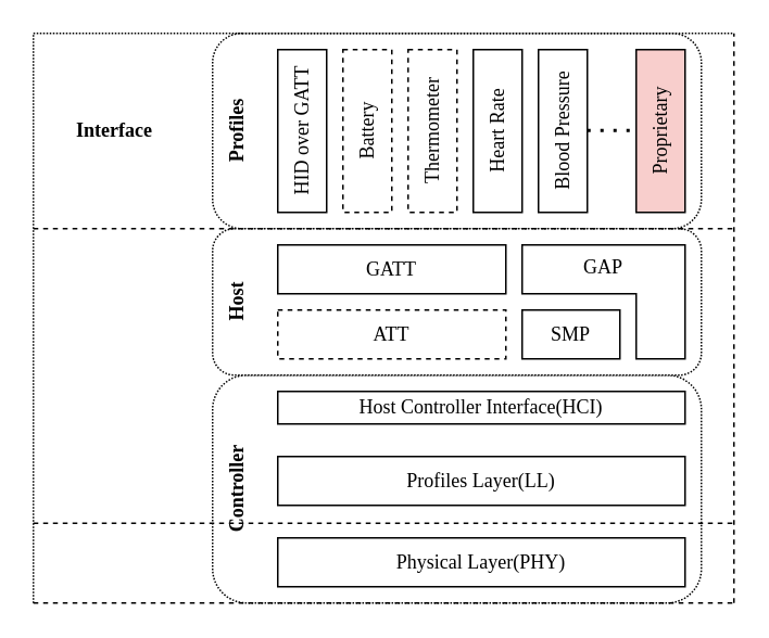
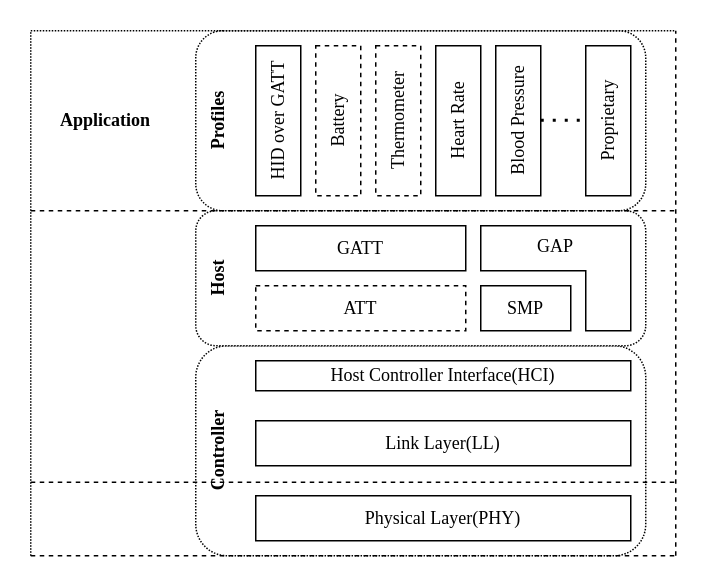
- <mxCell id="28" value="&lt;font face=&quot;Times New Roman&quot;&gt;Interface&lt;/font&gt;" style="text;html=1;strokeColor=none;fillColor=none;align=center;verticalAlign=middle;whiteSpace=wrap;rounded=0;fontStyle=1;horizontal=1;direction=west;" vertex="1" parent="1"><mxGeometry x="30" y="65" width="80" height="30" as="geometry" /></mxCell>
+ <mxCell id="28" value="&lt;font face=&quot;Times New Roman&quot;&gt;Application&lt;/font&gt;" style="text;html=1;strokeColor=none;fillColor=none;align=center;verticalAlign=middle;whiteSpace=wrap;rounded=0;fontStyle=1;horizontal=1;direction=west;" vertex="1" parent="1"><mxGeometry x="30" y="65" width="80" height="30" as="geometry" /></mxCell>
- <mxCell id="12" value="Proprietary" style="rounded=0;whiteSpace=wrap;html=1;align=center;horizontal=0;fontFamily=Times New Roman;fillColor=#f8cecc;" parent="1" vertex="1"><mxGeometry x="390" y="30" width="30" height="100" as="geometry" /></mxCell>
+ <mxCell id="12" value="Proprietary" style="rounded=0;whiteSpace=wrap;html=1;align=center;horizontal=0;fontFamily=Times New Roman;" parent="1" vertex="1"><mxGeometry x="390" y="30" width="30" height="100" as="geometry" /></mxCell>
- <mxCell id="6" value="&lt;font face=&quot;Times New Roman&quot;&gt;Profiles Layer(LL)&lt;/font&gt;" style="rounded=0;whiteSpace=wrap;html=1;" parent="1" vertex="1"><mxGeometry x="170" y="280" width="250" height="30" as="geometry" /></mxCell>
+ <mxCell id="6" value="&lt;font face=&quot;Times New Roman&quot;&gt;Link Layer(LL)&lt;/font&gt;" style="rounded=0;whiteSpace=wrap;html=1;" parent="1" vertex="1"><mxGeometry x="170" y="280" width="250" height="30" as="geometry" /></mxCell>
